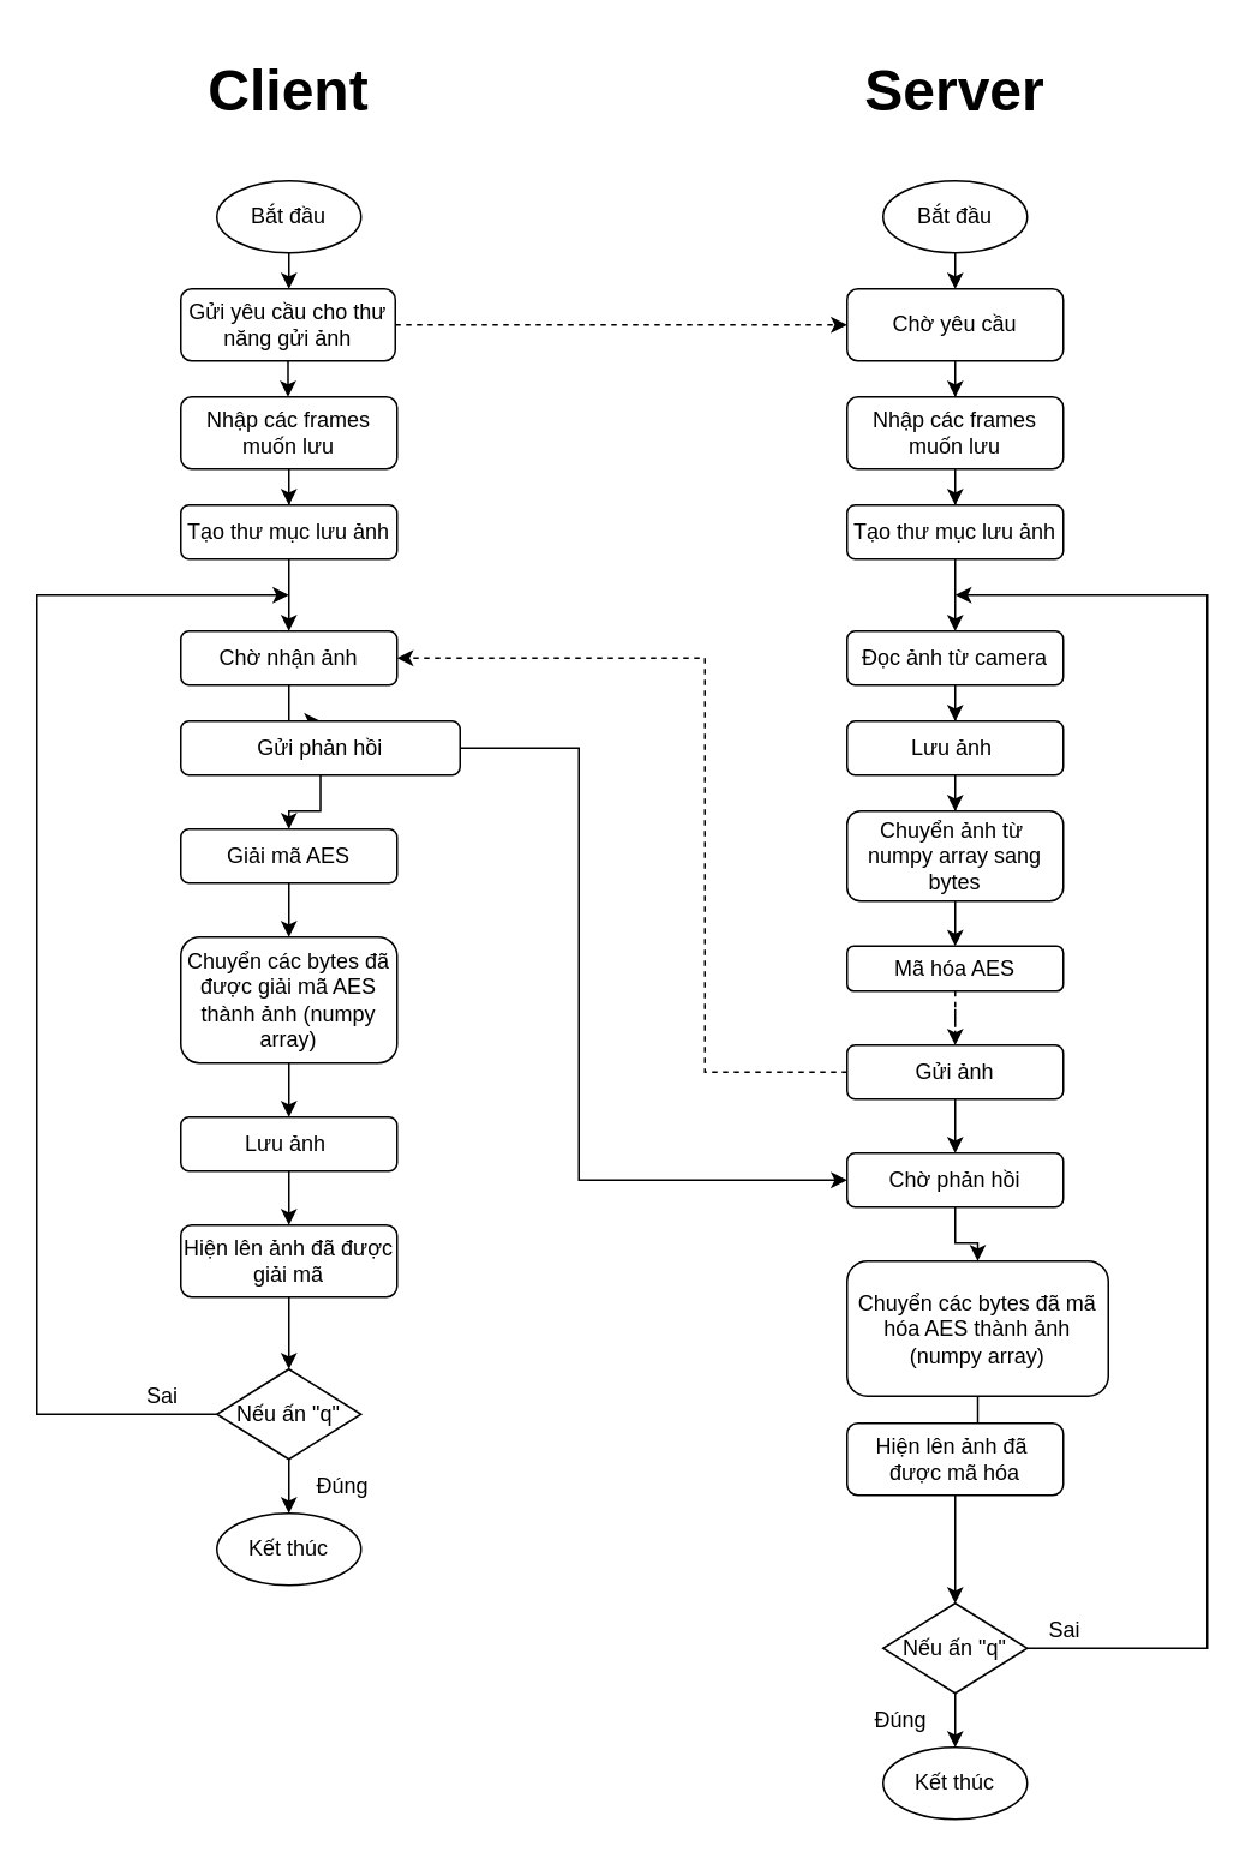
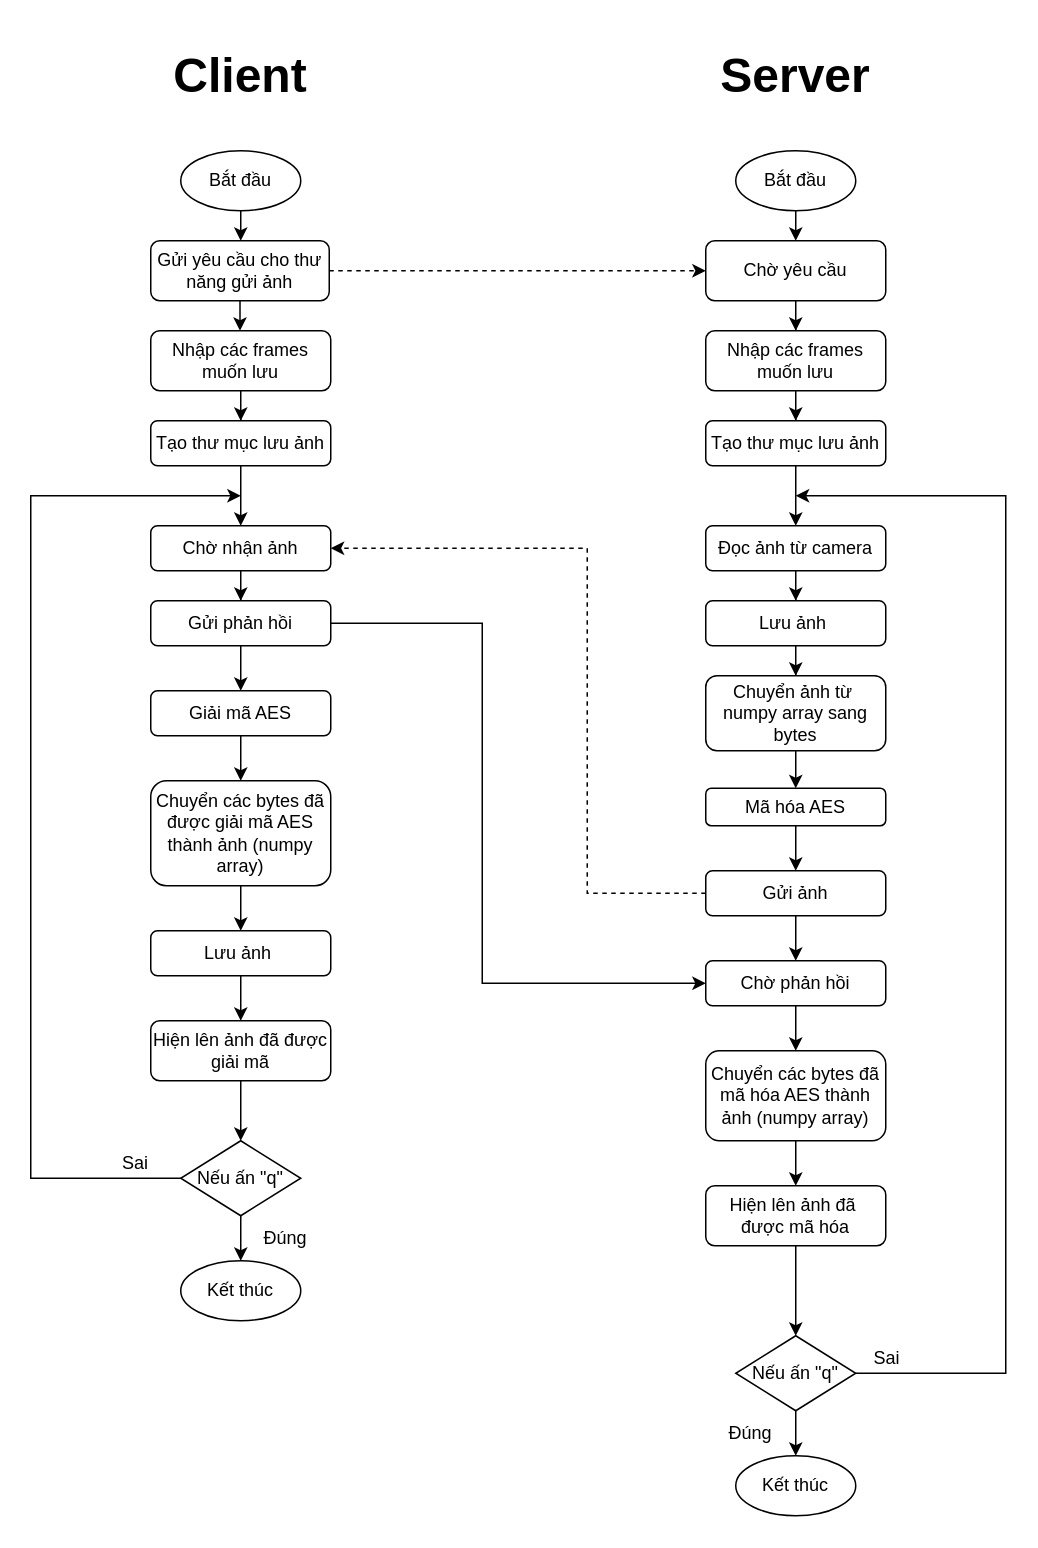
- <mxCell id="44" value="Gửi phản hồi" style="rounded=1;whiteSpace=wrap;html=1;" vertex="1" parent="1"><mxGeometry x="100" y="400" width="155" height="30" as="geometry" /></mxCell>
+ <mxCell id="44" value="Gửi phản hồi" style="rounded=1;whiteSpace=wrap;html=1;" vertex="1" parent="1"><mxGeometry x="100" y="400" width="120" height="30" as="geometry" /></mxCell>
- <mxCell id="15" value="" style="edgeStyle=orthogonalEdgeStyle;rounded=0;orthogonalLoop=1;jettySize=auto;html=1;entryX=0.5;entryY=0;entryDx=0;entryDy=0;dashed=1;" edge="1" parent="1" source="16" target="19"><mxGeometry relative="1" as="geometry"><mxPoint x="530" y="710" as="targetPoint" /></mxGeometry></mxCell>
+ <mxCell id="15" value="" style="edgeStyle=orthogonalEdgeStyle;rounded=0;orthogonalLoop=1;jettySize=auto;html=1;entryX=0.5;entryY=0;entryDx=0;entryDy=0;" edge="1" parent="1" source="16" target="19"><mxGeometry relative="1" as="geometry"><mxPoint x="530" y="710" as="targetPoint" /></mxGeometry></mxCell>
- <mxCell id="21" value="Chuyển các bytes đã mã hóa AES thành ảnh (numpy array)" style="rounded=1;whiteSpace=wrap;html=1;" parent="1" vertex="1"><mxGeometry x="470" y="700" width="145" height="75" as="geometry" /></mxCell>
+ <mxCell id="21" value="Chuyển các bytes đã mã hóa AES thành ảnh (numpy array)" style="rounded=1;whiteSpace=wrap;html=1;" parent="1" vertex="1"><mxGeometry x="470" y="700" width="120" height="60" as="geometry" /></mxCell>
